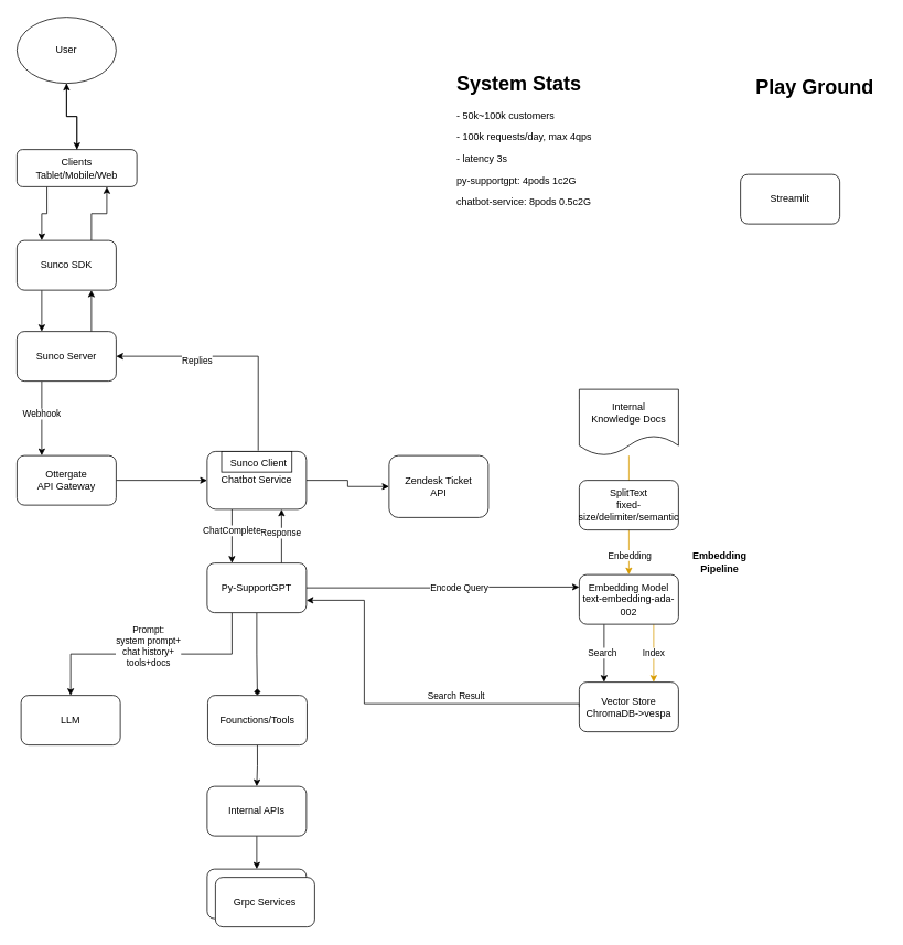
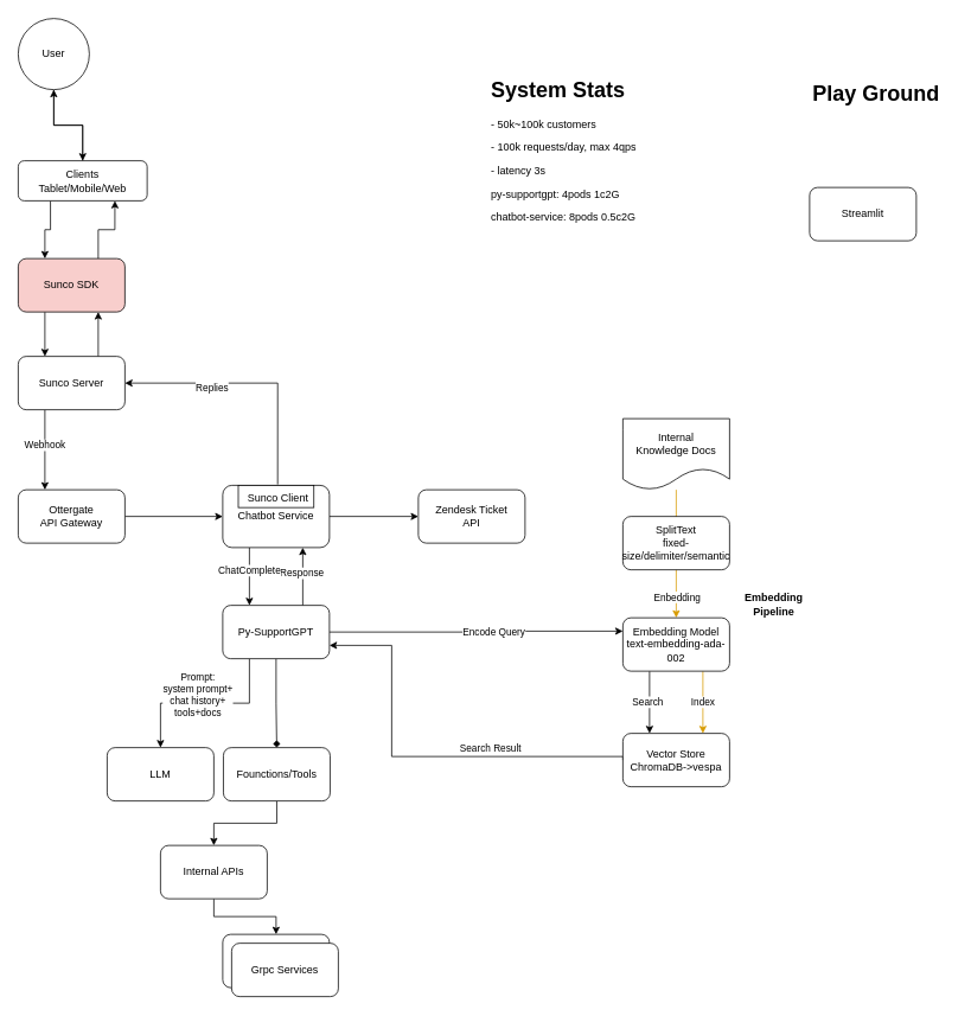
- <mxCell id="3" value="User" style="ellipse;whiteSpace=wrap;html=1;" parent="1" vertex="1"><mxGeometry x="20" y="20" width="120" height="80" as="geometry" /></mxCell>
+ <mxCell id="3" value="User" style="ellipse;whiteSpace=wrap;html=1;" parent="1" vertex="1"><mxGeometry x="20" y="20" width="80" height="80" as="geometry" /></mxCell>
- <mxCell id="53" value="Streamlit" style="rounded=1;whiteSpace=wrap;html=1;" vertex="1" parent="1"><mxGeometry x="895" y="210" width="120" height="60" as="geometry" /></mxCell>
+ <mxCell id="53" value="Streamlit" style="rounded=1;whiteSpace=wrap;html=1;" vertex="1" parent="1"><mxGeometry x="910" y="210" width="120" height="60" as="geometry" /></mxCell>
- <mxCell id="9" value="Sunco SDK" style="rounded=1;whiteSpace=wrap;html=1;" parent="1" vertex="1"><mxGeometry x="20" y="290" width="120" height="60" as="geometry" /></mxCell>
+ <mxCell id="9" value="Sunco SDK" style="rounded=1;whiteSpace=wrap;html=1;fillColor=#f8cecc;" parent="1" vertex="1"><mxGeometry x="20" y="290" width="120" height="60" as="geometry" /></mxCell>
- <mxCell id="18" value="Zendesk Ticket&lt;br&gt;API" style="rounded=1;whiteSpace=wrap;html=1;" parent="1" vertex="1"><mxGeometry x="470" y="550" width="120" height="75" as="geometry" /></mxCell>
+ <mxCell id="18" value="Zendesk Ticket&lt;br&gt;API" style="rounded=1;whiteSpace=wrap;html=1;" parent="1" vertex="1"><mxGeometry x="470" y="550" width="120" height="60" as="geometry" /></mxCell>
- <mxCell id="27" value="LLM" style="rounded=1;whiteSpace=wrap;html=1;" parent="1" vertex="1"><mxGeometry x="25" y="840" width="120" height="60" as="geometry" /></mxCell>
+ <mxCell id="27" value="LLM" style="rounded=1;whiteSpace=wrap;html=1;" parent="1" vertex="1"><mxGeometry x="120" y="840" width="120" height="60" as="geometry" /></mxCell>
- <mxCell id="34" value="Internal APIs" style="rounded=1;whiteSpace=wrap;html=1;" parent="1" vertex="1"><mxGeometry x="250" y="950" width="120" height="60" as="geometry" /></mxCell>
+ <mxCell id="34" value="Internal APIs" style="rounded=1;whiteSpace=wrap;html=1;" parent="1" vertex="1"><mxGeometry x="180" y="950" width="120" height="60" as="geometry" /></mxCell>
